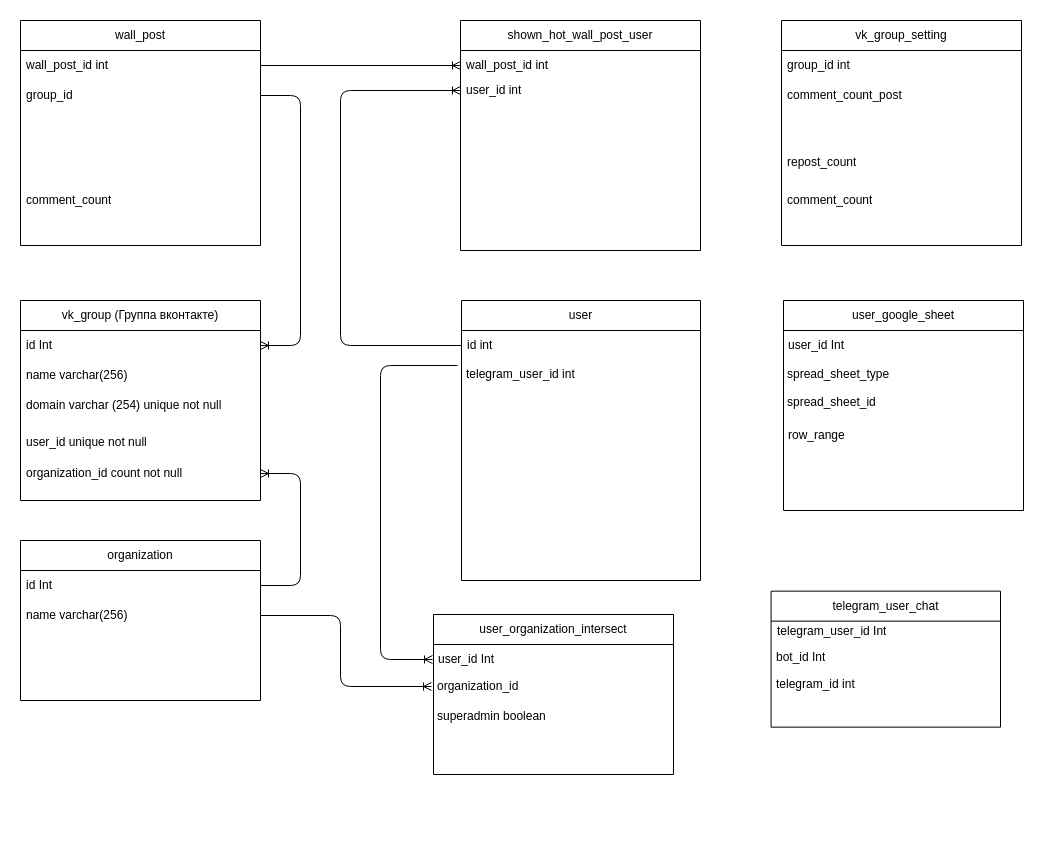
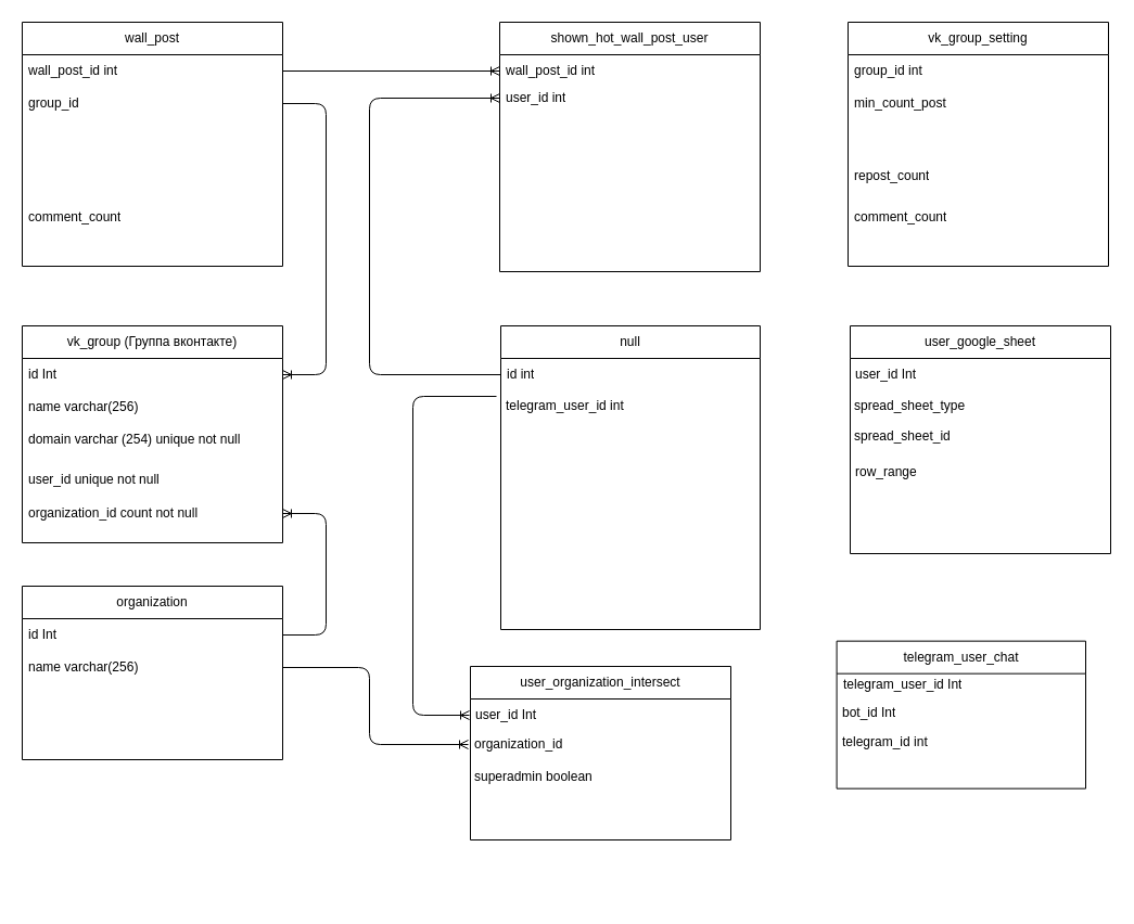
- <mxCell id="7" value="comment_count_post" style="text;strokeColor=none;fillColor=none;align=left;verticalAlign=middle;spacingLeft=4;spacingRight=4;overflow=hidden;points=[[0,0.5],[1,0.5]];portConstraint=eastwest;rotatable=0;whiteSpace=wrap;html=1;" parent="2" vertex="1"><mxGeometry y="60" width="240" height="30" as="geometry" /></mxCell>
+ <mxCell id="7" value="min_count_post" style="text;strokeColor=none;fillColor=none;align=left;verticalAlign=middle;spacingLeft=4;spacingRight=4;overflow=hidden;points=[[0,0.5],[1,0.5]];portConstraint=eastwest;rotatable=0;whiteSpace=wrap;html=1;" parent="2" vertex="1"><mxGeometry y="60" width="240" height="30" as="geometry" /></mxCell>
- <mxCell id="35" value="user" style="swimlane;fontStyle=0;childLayout=stackLayout;horizontal=1;startSize=30;horizontalStack=0;resizeParent=1;resizeParentMax=0;resizeLast=0;collapsible=1;marginBottom=0;whiteSpace=wrap;html=1;movable=1;resizable=1;rotatable=1;deletable=1;editable=1;locked=0;connectable=1;container=0;" parent="34" vertex="1"><mxGeometry x="1" width="239" height="280" as="geometry" /></mxCell>
+ <mxCell id="35" value="null" style="swimlane;fontStyle=0;childLayout=stackLayout;horizontal=1;startSize=30;horizontalStack=0;resizeParent=1;resizeParentMax=0;resizeLast=0;collapsible=1;marginBottom=0;whiteSpace=wrap;html=1;movable=1;resizable=1;rotatable=1;deletable=1;editable=1;locked=0;connectable=1;container=0;" parent="34" vertex="1"><mxGeometry x="1" width="239" height="280" as="geometry" /></mxCell>
